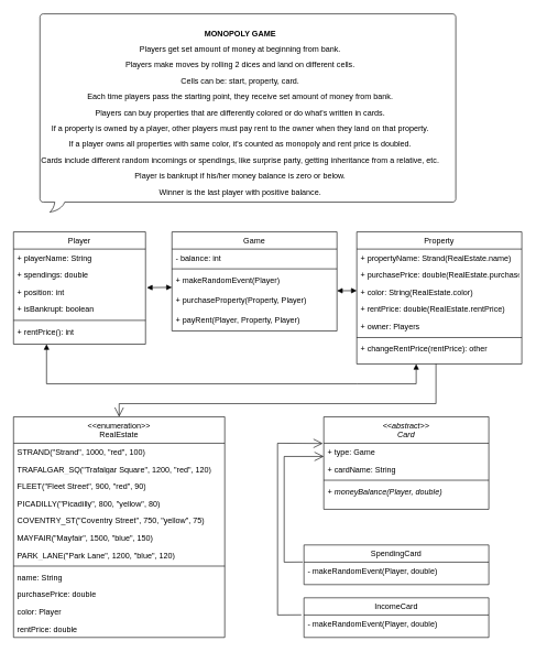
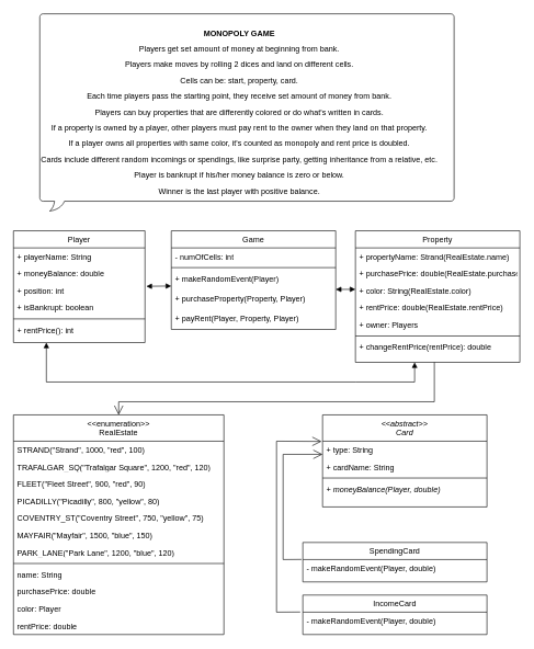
- <mxCell id="24" value="- balance: int" style="text;strokeColor=none;fillColor=none;align=left;verticalAlign=top;spacingLeft=4;spacingRight=4;overflow=hidden;rotatable=0;points=[[0,0.5],[1,0.5]];portConstraint=eastwest;whiteSpace=wrap;html=1;" parent="23" vertex="1"><mxGeometry y="26" width="250" height="26" as="geometry" /></mxCell>
+ <mxCell id="24" value="- numOfCells: int" style="text;strokeColor=none;fillColor=none;align=left;verticalAlign=top;spacingLeft=4;spacingRight=4;overflow=hidden;rotatable=0;points=[[0,0.5],[1,0.5]];portConstraint=eastwest;whiteSpace=wrap;html=1;" parent="23" vertex="1"><mxGeometry y="26" width="250" height="26" as="geometry" /></mxCell>
- <mxCell id="4" value="+ spendings: double" style="text;align=left;verticalAlign=top;spacingLeft=4;spacingRight=4;overflow=hidden;rotatable=0;points=[[0,0.5],[1,0.5]];portConstraint=eastwest;rounded=0;shadow=0;html=0;" parent="2" vertex="1"><mxGeometry y="52" width="200" height="26" as="geometry" /></mxCell>
+ <mxCell id="4" value="+ moneyBalance: double" style="text;align=left;verticalAlign=top;spacingLeft=4;spacingRight=4;overflow=hidden;rotatable=0;points=[[0,0.5],[1,0.5]];portConstraint=eastwest;rounded=0;shadow=0;html=0;" parent="2" vertex="1"><mxGeometry y="52" width="200" height="26" as="geometry" /></mxCell>
- <mxCell id="22" value="+ changeRentPrice(rentPrice): other" style="text;align=left;verticalAlign=top;spacingLeft=4;spacingRight=4;overflow=hidden;rotatable=0;points=[[0,0.5],[1,0.5]];portConstraint=eastwest;" parent="15" vertex="1"><mxGeometry y="164" width="250" height="26" as="geometry" /></mxCell>
+ <mxCell id="22" value="+ changeRentPrice(rentPrice): double" style="text;align=left;verticalAlign=top;spacingLeft=4;spacingRight=4;overflow=hidden;rotatable=0;points=[[0,0.5],[1,0.5]];portConstraint=eastwest;" parent="15" vertex="1"><mxGeometry y="164" width="250" height="26" as="geometry" /></mxCell>
- <mxCell id="11" value="+ type: Game" style="text;align=left;verticalAlign=top;spacingLeft=4;spacingRight=4;overflow=hidden;rotatable=0;points=[[0,0.5],[1,0.5]];portConstraint=eastwest;" parent="10" vertex="1"><mxGeometry y="40" width="250" height="26" as="geometry" /></mxCell>
+ <mxCell id="11" value="+ type: String" style="text;align=left;verticalAlign=top;spacingLeft=4;spacingRight=4;overflow=hidden;rotatable=0;points=[[0,0.5],[1,0.5]];portConstraint=eastwest;" parent="10" vertex="1"><mxGeometry y="40" width="250" height="26" as="geometry" /></mxCell>
